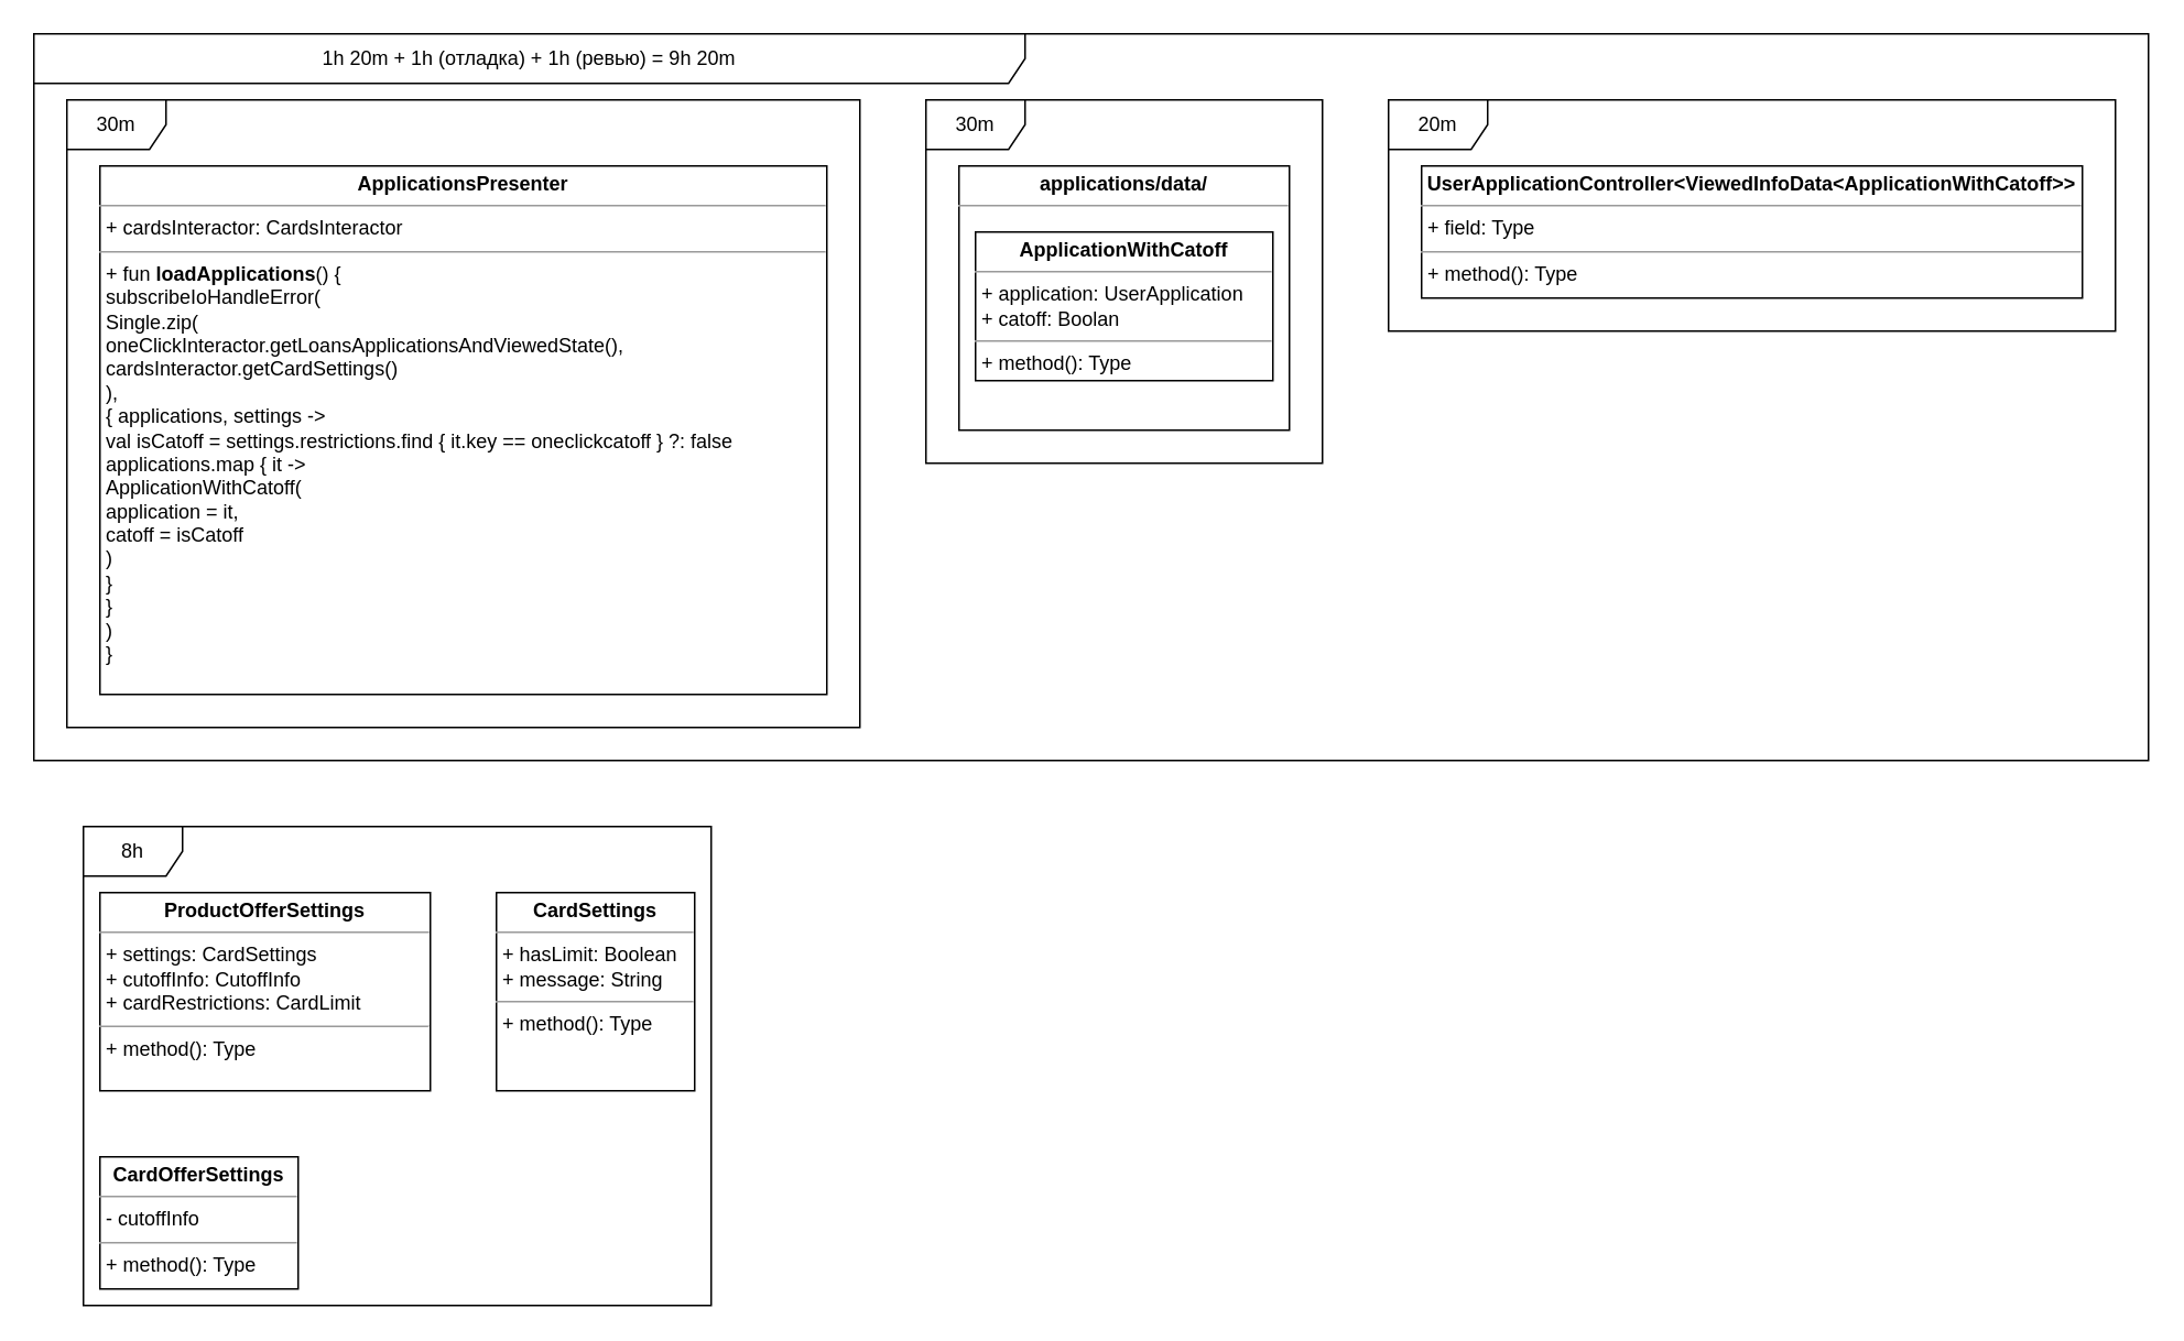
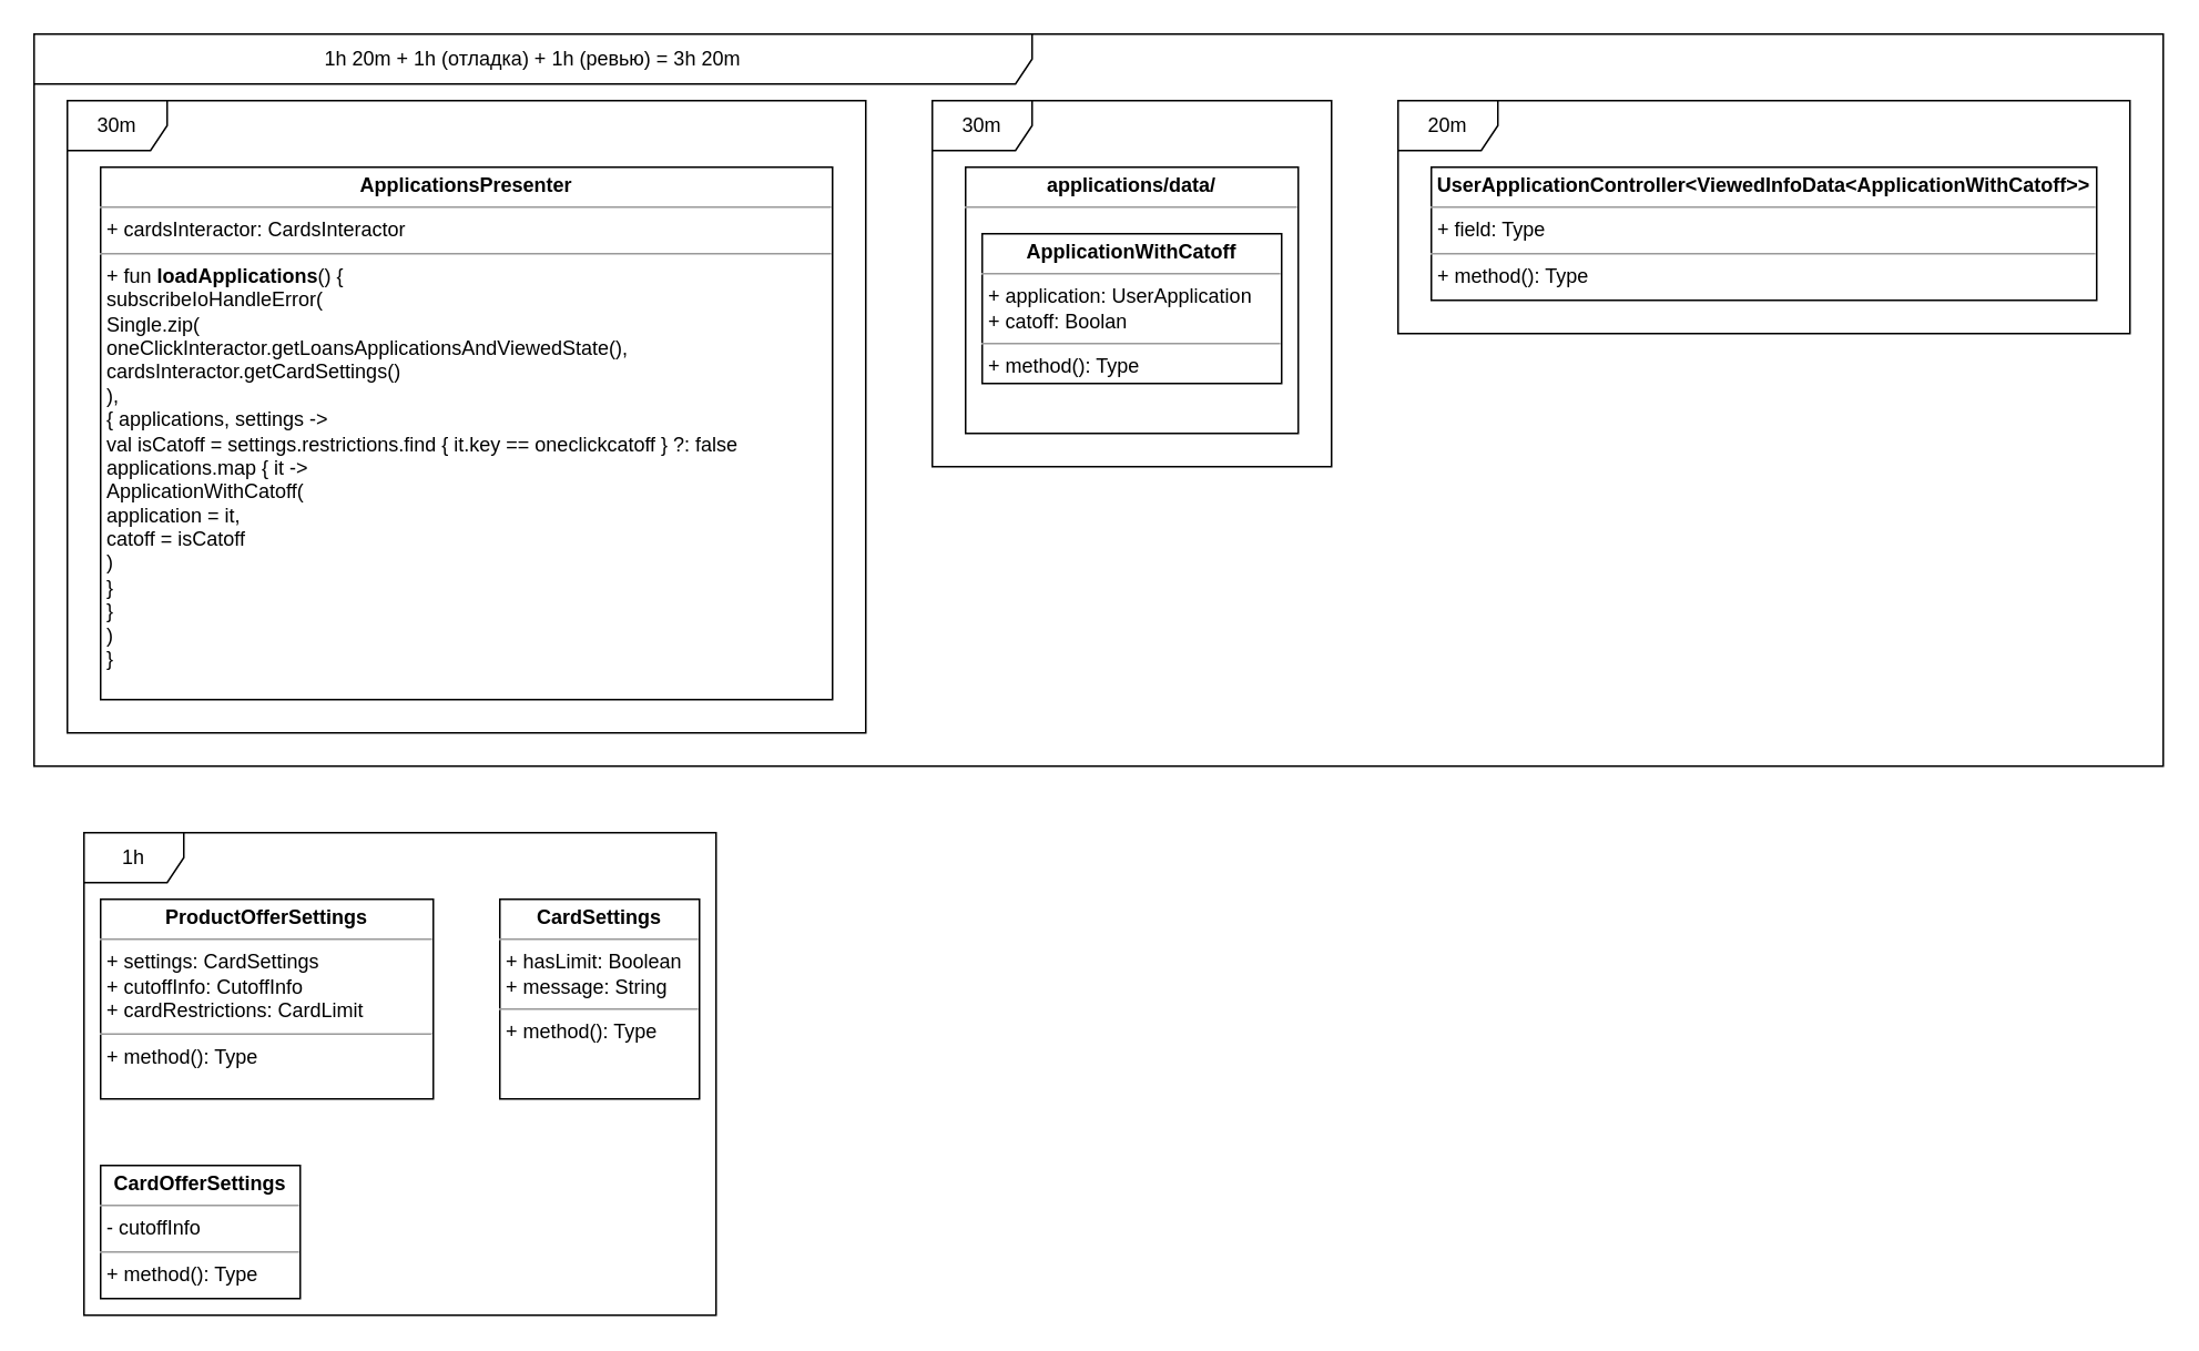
- <mxCell id="9" value="1h 20m + 1h (отладка) + 1h (ревью) = 9h 20m" style="shape=umlFrame;whiteSpace=wrap;html=1;width=600;height=30;" parent="1" vertex="1"><mxGeometry x="20" width="1280" height="440" as="geometry" y="20" /></mxCell>
+ <mxCell id="9" value="1h 20m + 1h (отладка) + 1h (ревью) = 3h 20m" style="shape=umlFrame;whiteSpace=wrap;html=1;width=600;height=30;" parent="1" vertex="1"><mxGeometry x="20" width="1280" height="440" as="geometry" y="20" /></mxCell>
- <mxCell id="13" value="8h" style="shape=umlFrame;whiteSpace=wrap;html=1;" vertex="1" parent="1"><mxGeometry x="50" y="500" width="380" height="290" as="geometry" /></mxCell>
+ <mxCell id="13" value="1h" style="shape=umlFrame;whiteSpace=wrap;html=1;" vertex="1" parent="1"><mxGeometry x="50" y="500" width="380" height="290" as="geometry" /></mxCell>
